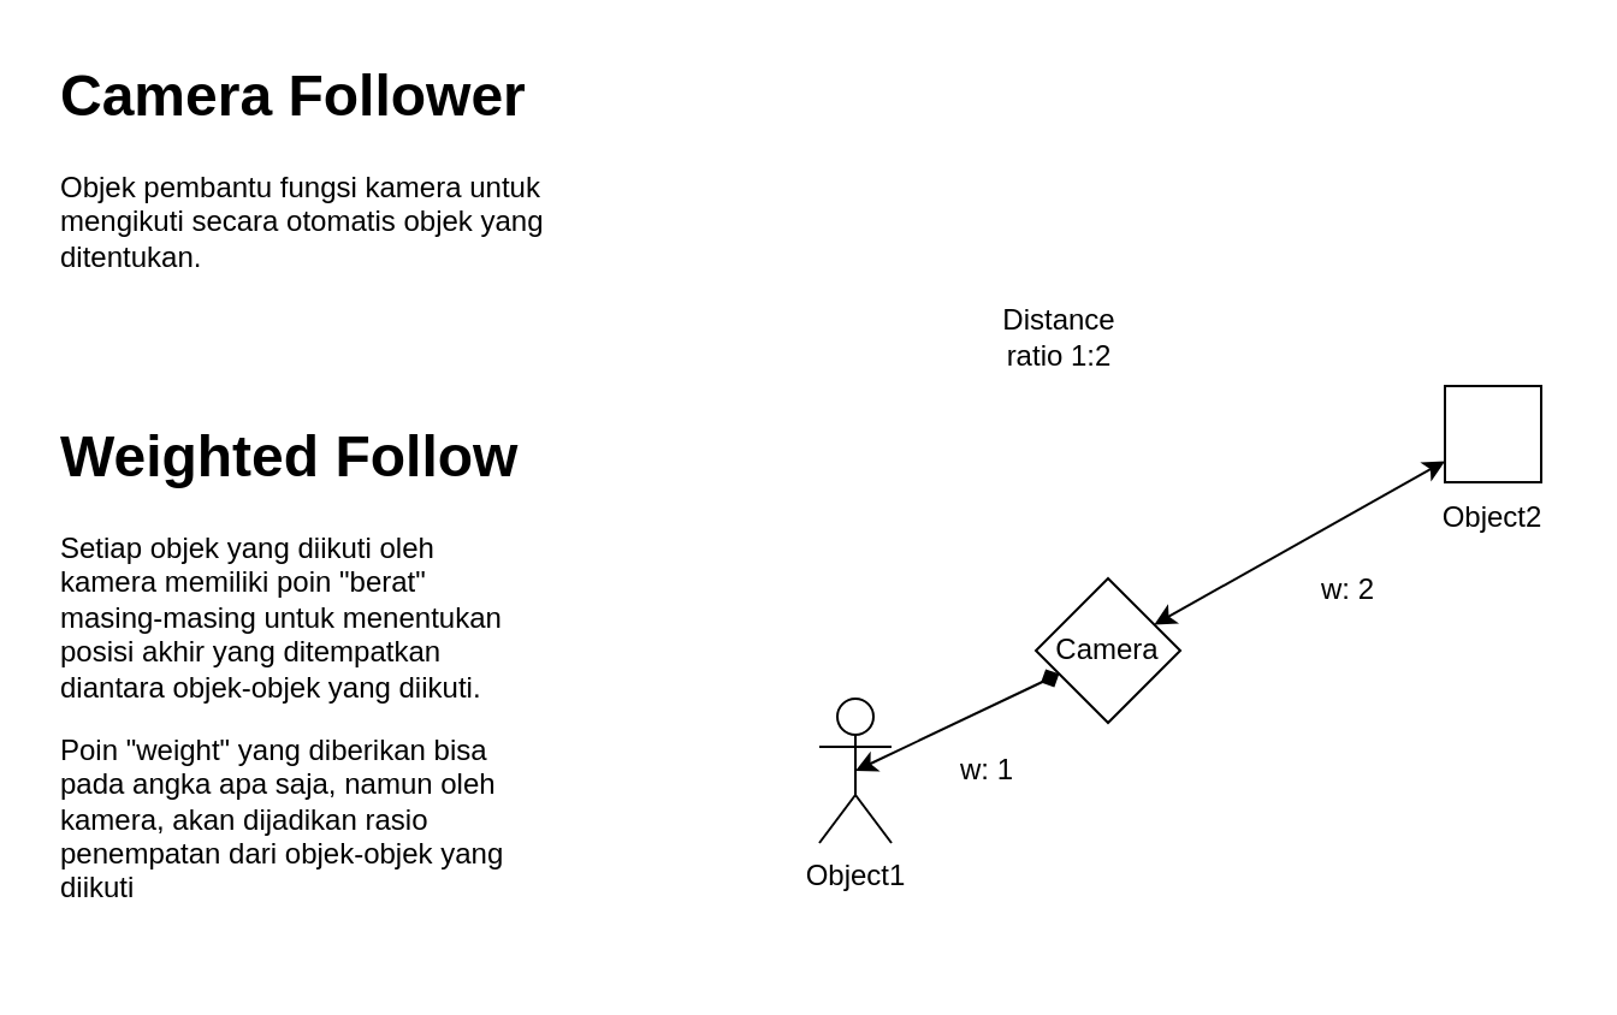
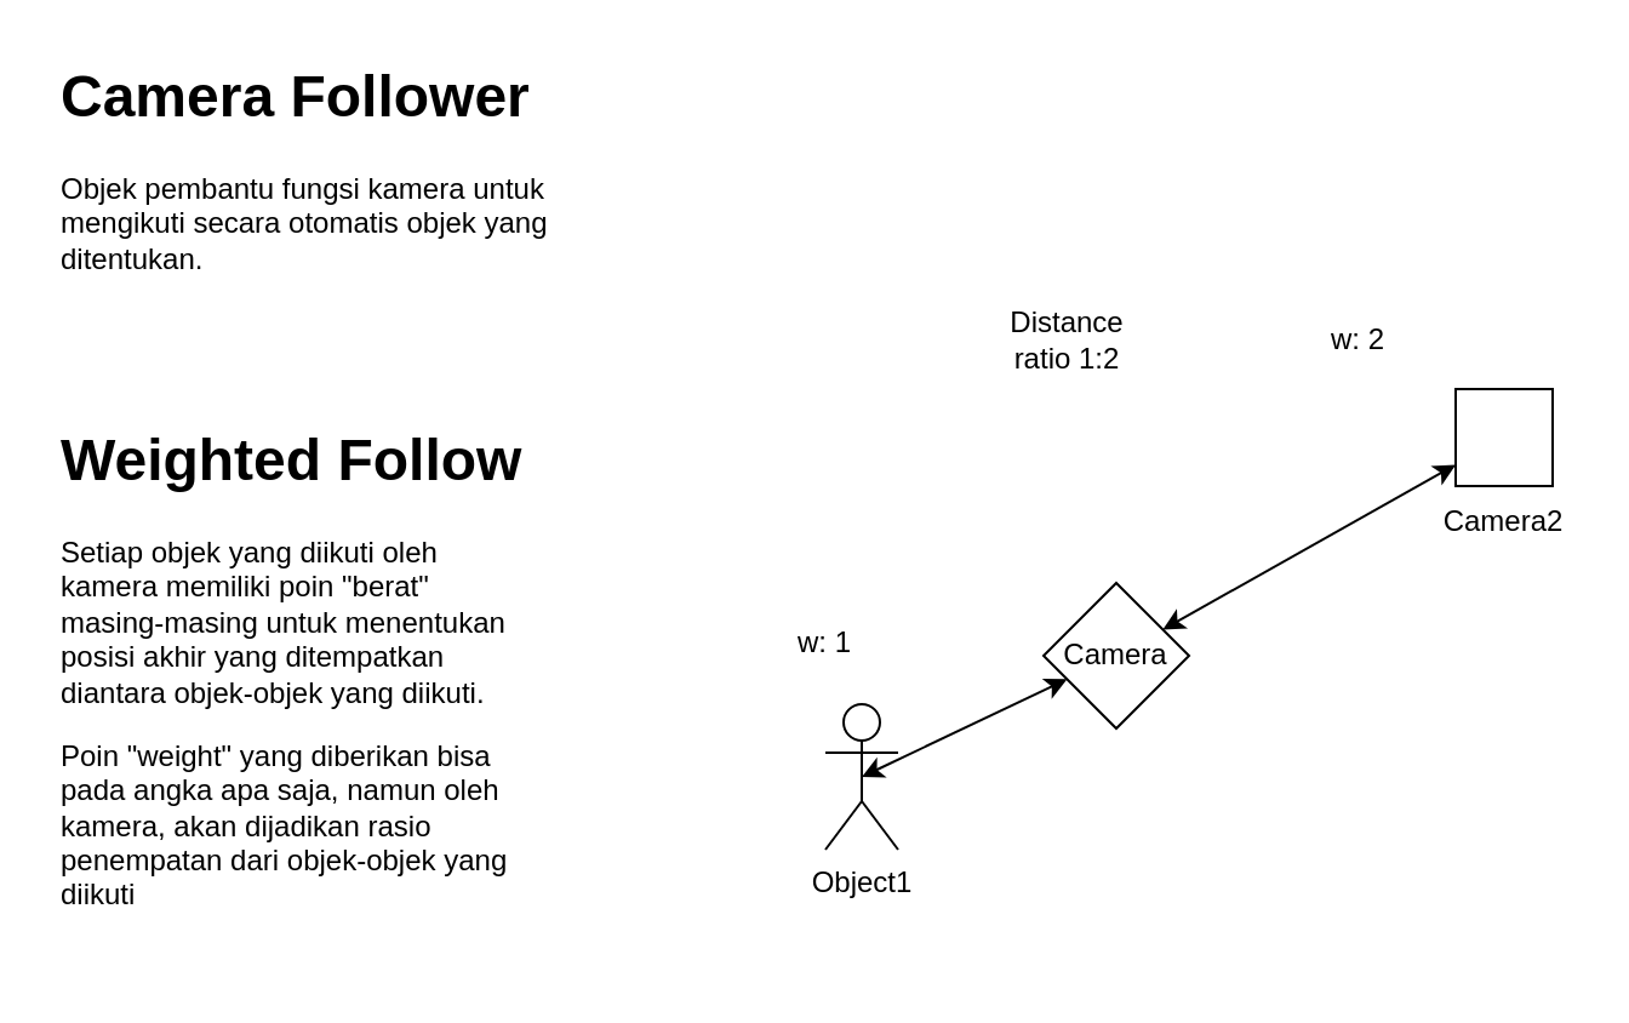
- <mxCell id="7" value="Object2" style="text;html=1;strokeColor=none;fillColor=none;align=center;verticalAlign=middle;whiteSpace=wrap;rounded=0;" vertex="1" parent="1"><mxGeometry x="590" y="200" width="60" height="30" as="geometry" /></mxCell>
+ <mxCell id="7" value="Camera2" style="text;html=1;strokeColor=none;fillColor=none;align=center;verticalAlign=middle;whiteSpace=wrap;rounded=0;" vertex="1" parent="1"><mxGeometry x="590" y="200" width="60" height="30" as="geometry" /></mxCell>
- <mxCell id="11" value="w: 2" style="text;html=1;strokeColor=none;fillColor=none;align=center;verticalAlign=middle;whiteSpace=wrap;rounded=0;" vertex="1" parent="1"><mxGeometry x="530" y="230" width="60" height="30" as="geometry" /></mxCell>
+ <mxCell id="11" value="w: 2" style="text;html=1;strokeColor=none;fillColor=none;align=center;verticalAlign=middle;whiteSpace=wrap;rounded=0;" vertex="1" parent="1"><mxGeometry x="530" y="125" width="60" height="30" as="geometry" /></mxCell>
- <mxCell id="8" value="" style="endArrow=diamond;startArrow=classic;html=1;exitX=0.5;exitY=0.5;exitDx=0;exitDy=0;exitPerimeter=0;" edge="1" parent="1" source="5" target="4"><mxGeometry width="50" height="50" relative="1" as="geometry"><mxPoint x="470" y="360" as="sourcePoint" /><mxPoint x="520" y="310" as="targetPoint" /></mxGeometry></mxCell>
+ <mxCell id="8" value="" style="endArrow=classic;startArrow=classic;html=1;exitX=0.5;exitY=0.5;exitDx=0;exitDy=0;exitPerimeter=0;" edge="1" parent="1" source="5" target="4"><mxGeometry width="50" height="50" relative="1" as="geometry"><mxPoint x="470" y="360" as="sourcePoint" /><mxPoint x="520" y="310" as="targetPoint" /></mxGeometry></mxCell>
- <mxCell id="10" value="w: 1" style="text;html=1;strokeColor=none;fillColor=none;align=center;verticalAlign=middle;whiteSpace=wrap;rounded=0;" vertex="1" parent="1"><mxGeometry x="380" y="305" width="60" height="30" as="geometry" /></mxCell>
+ <mxCell id="10" value="w: 1" style="text;html=1;strokeColor=none;fillColor=none;align=center;verticalAlign=middle;whiteSpace=wrap;rounded=0;" vertex="1" parent="1"><mxGeometry x="310" y="250" width="60" height="30" as="geometry" /></mxCell>
